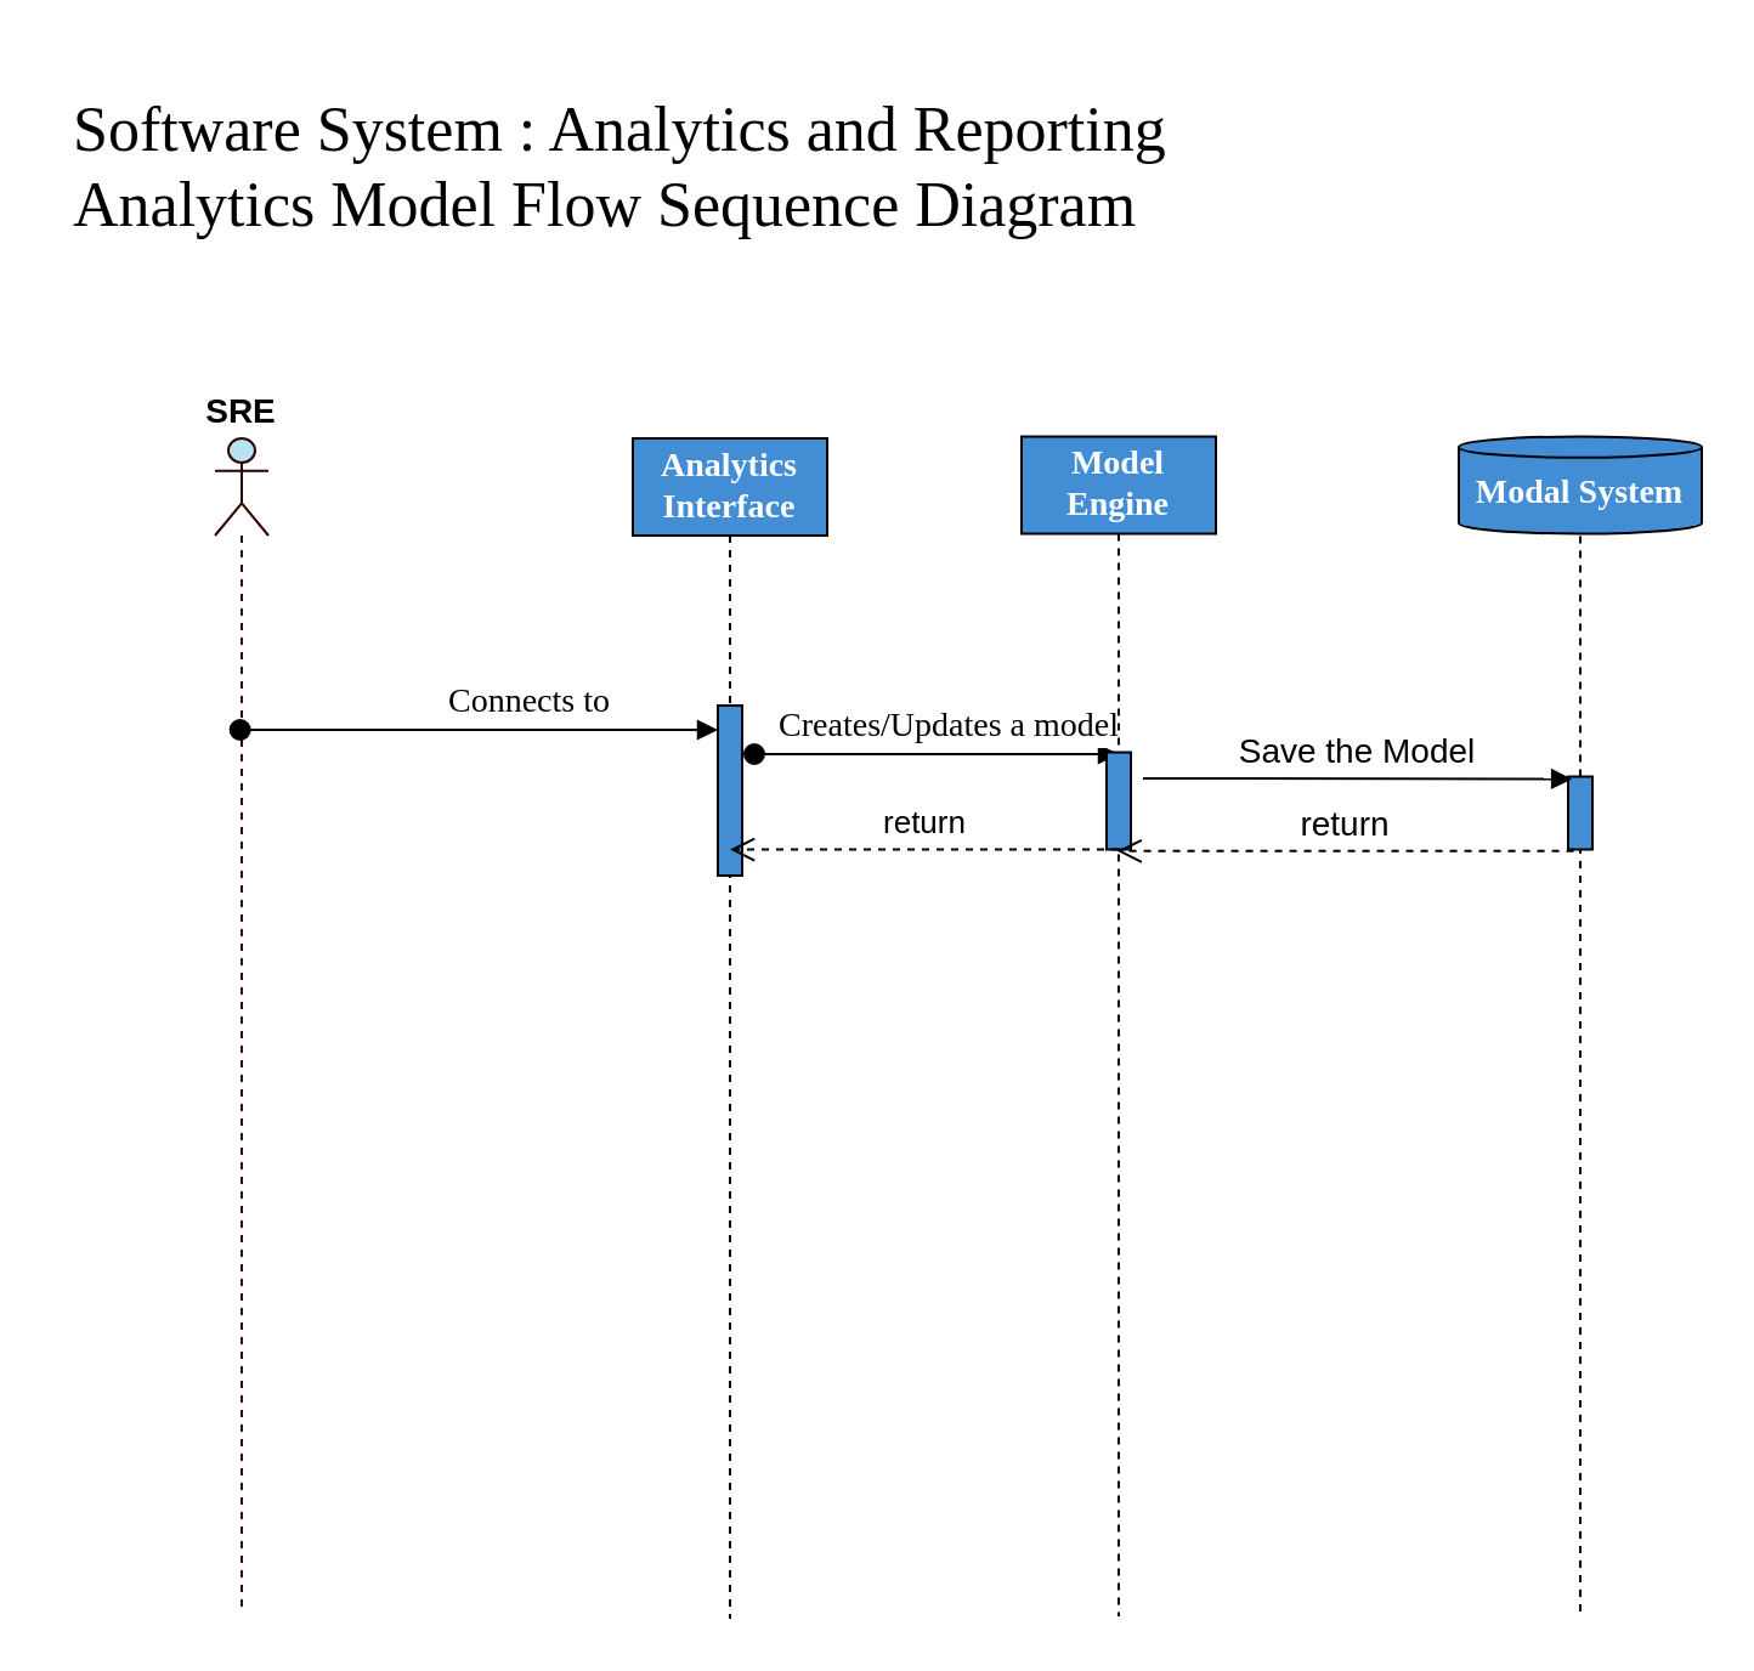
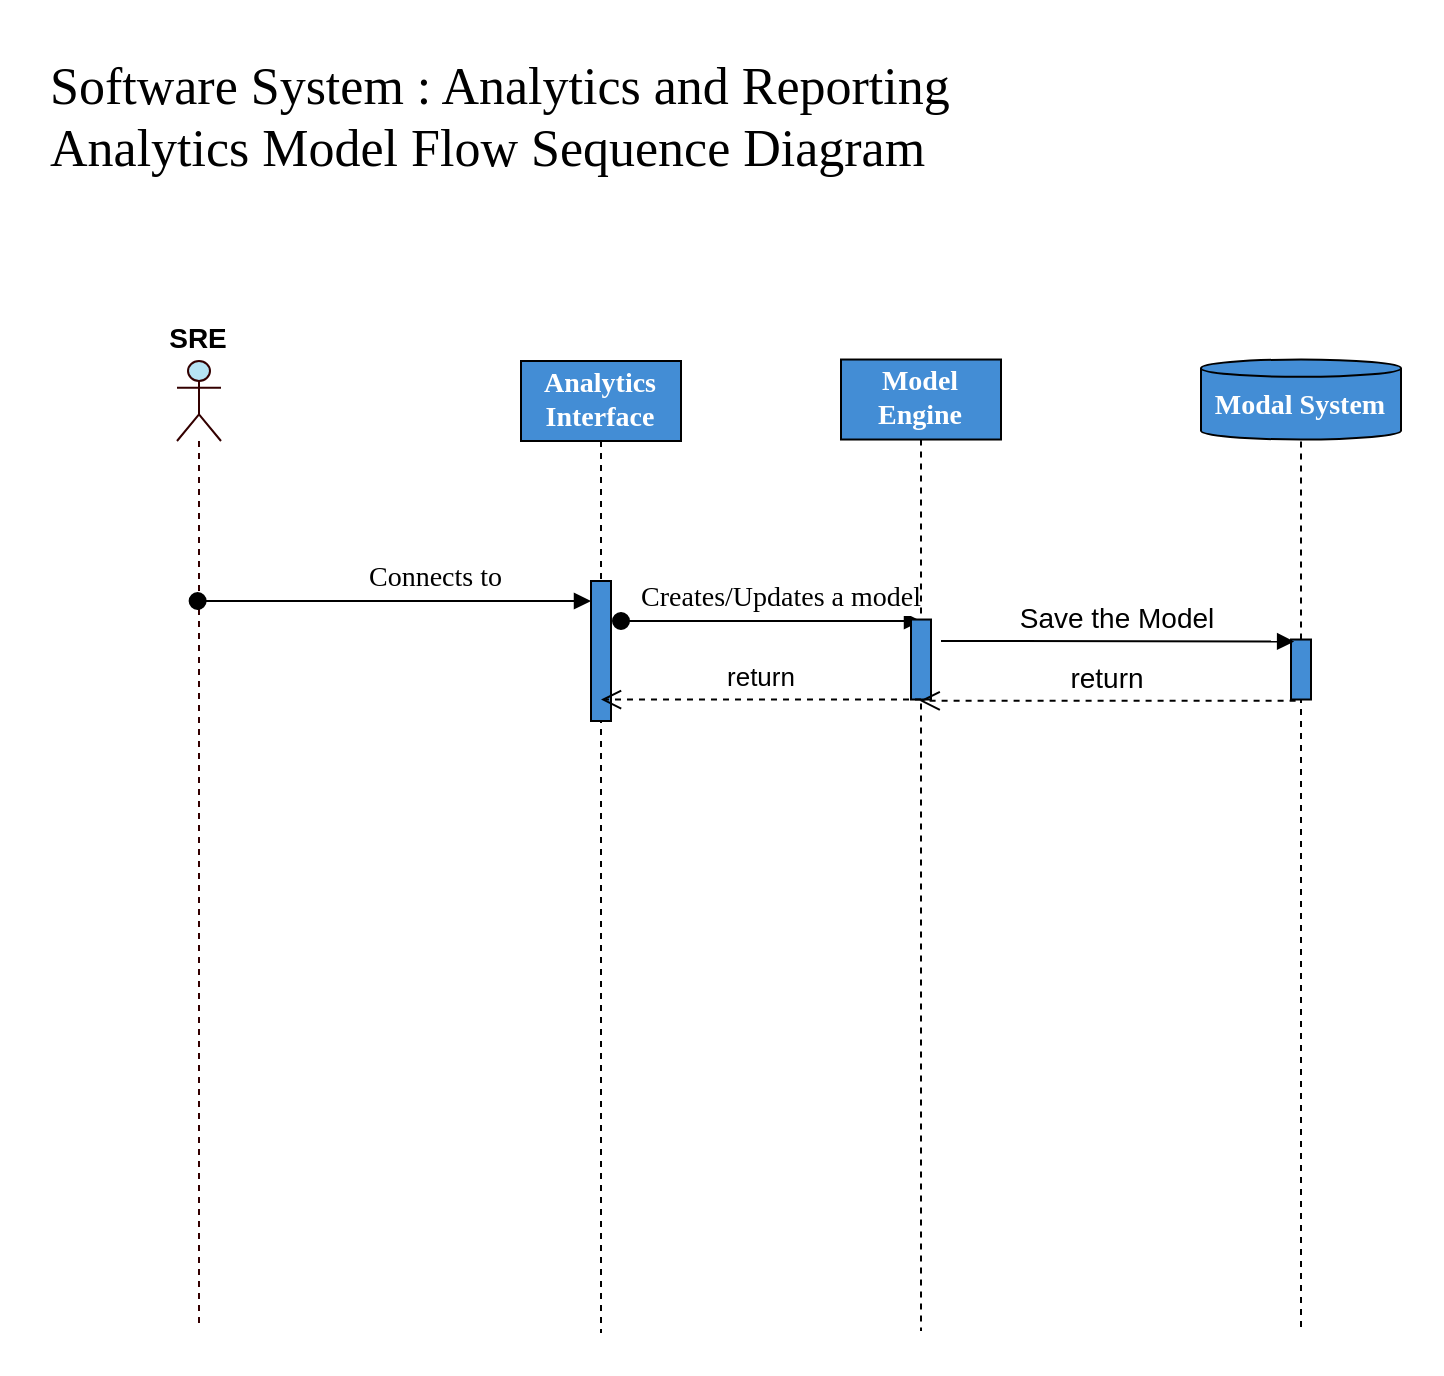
- <mxCell id="2" value="Software System : Analytics and Reporting&#10;Analytics Model Flow Sequence Diagram" style="text;align=left;fontStyle=0;verticalAlign=top;spacingLeft=3;spacingRight=3;strokeColor=none;rotatable=0;points=[[0,0.5],[1,0.5]];portConstraint=eastwest;fontFamily=calibri;fontSize=26;" parent="1" vertex="1"><mxGeometry x="25" y="30" width="660" height="77" as="geometry" /></mxCell>
+ <mxCell id="2" value="Software System : Analytics and Reporting&#10;Analytics Model Flow Sequence Diagram" style="text;align=left;fontStyle=0;verticalAlign=top;spacingLeft=3;spacingRight=3;strokeColor=none;rotatable=0;points=[[0,0.5],[1,0.5]];portConstraint=eastwest;fontFamily=calibri;fontSize=26;" parent="1" vertex="1"><mxGeometry width="660" height="77" as="geometry" x="20" y="20" /></mxCell>
